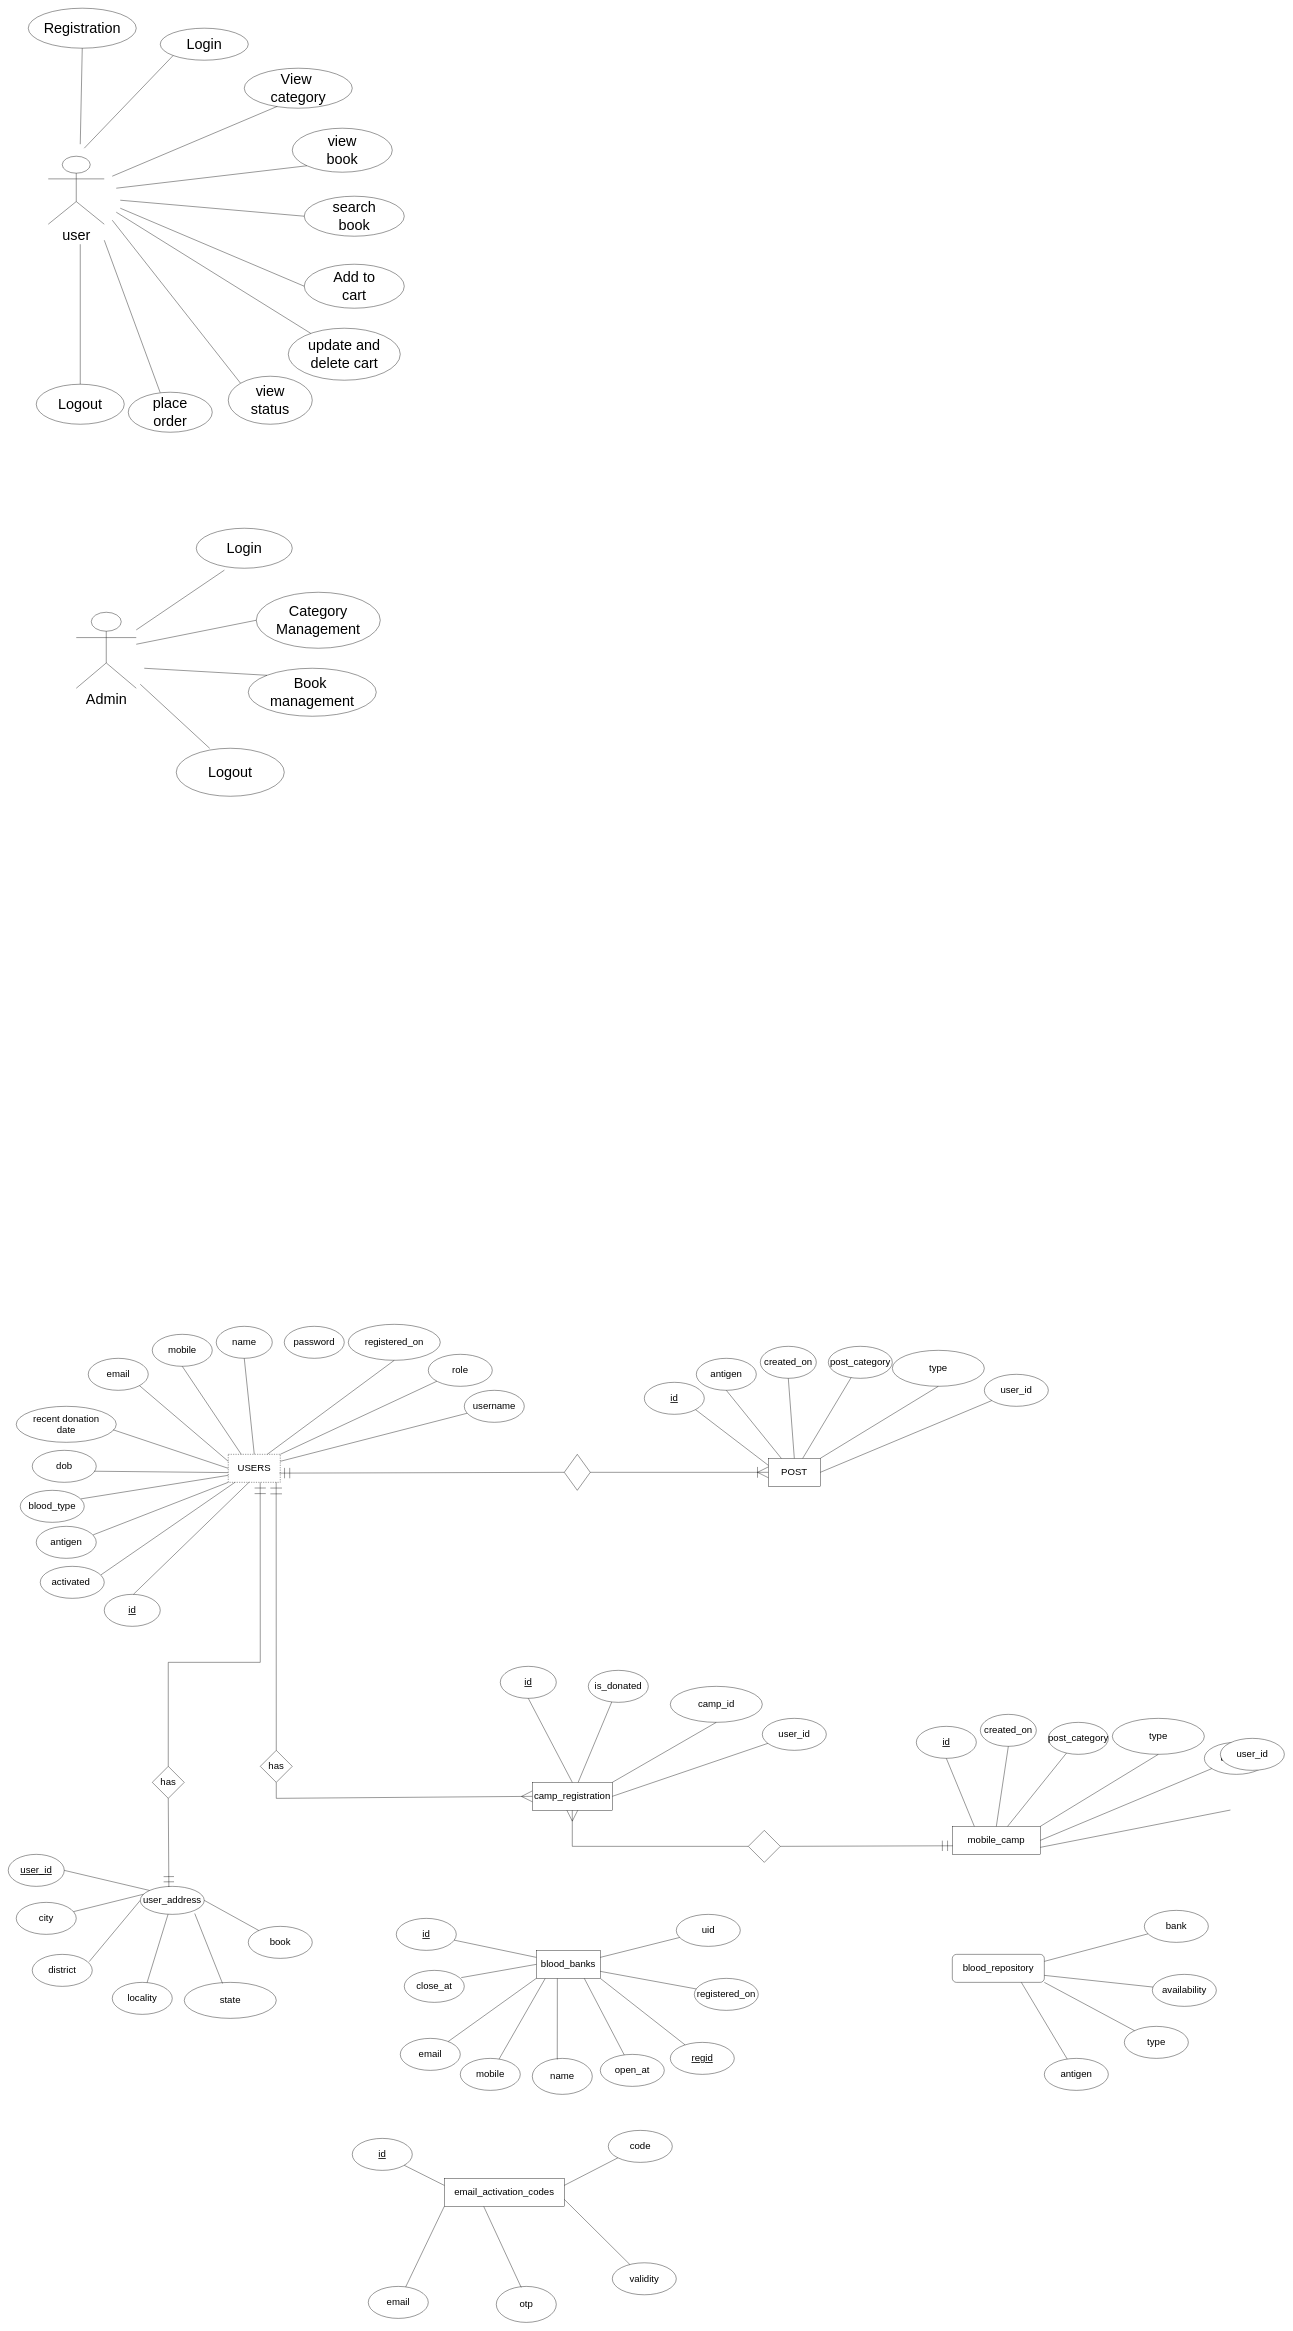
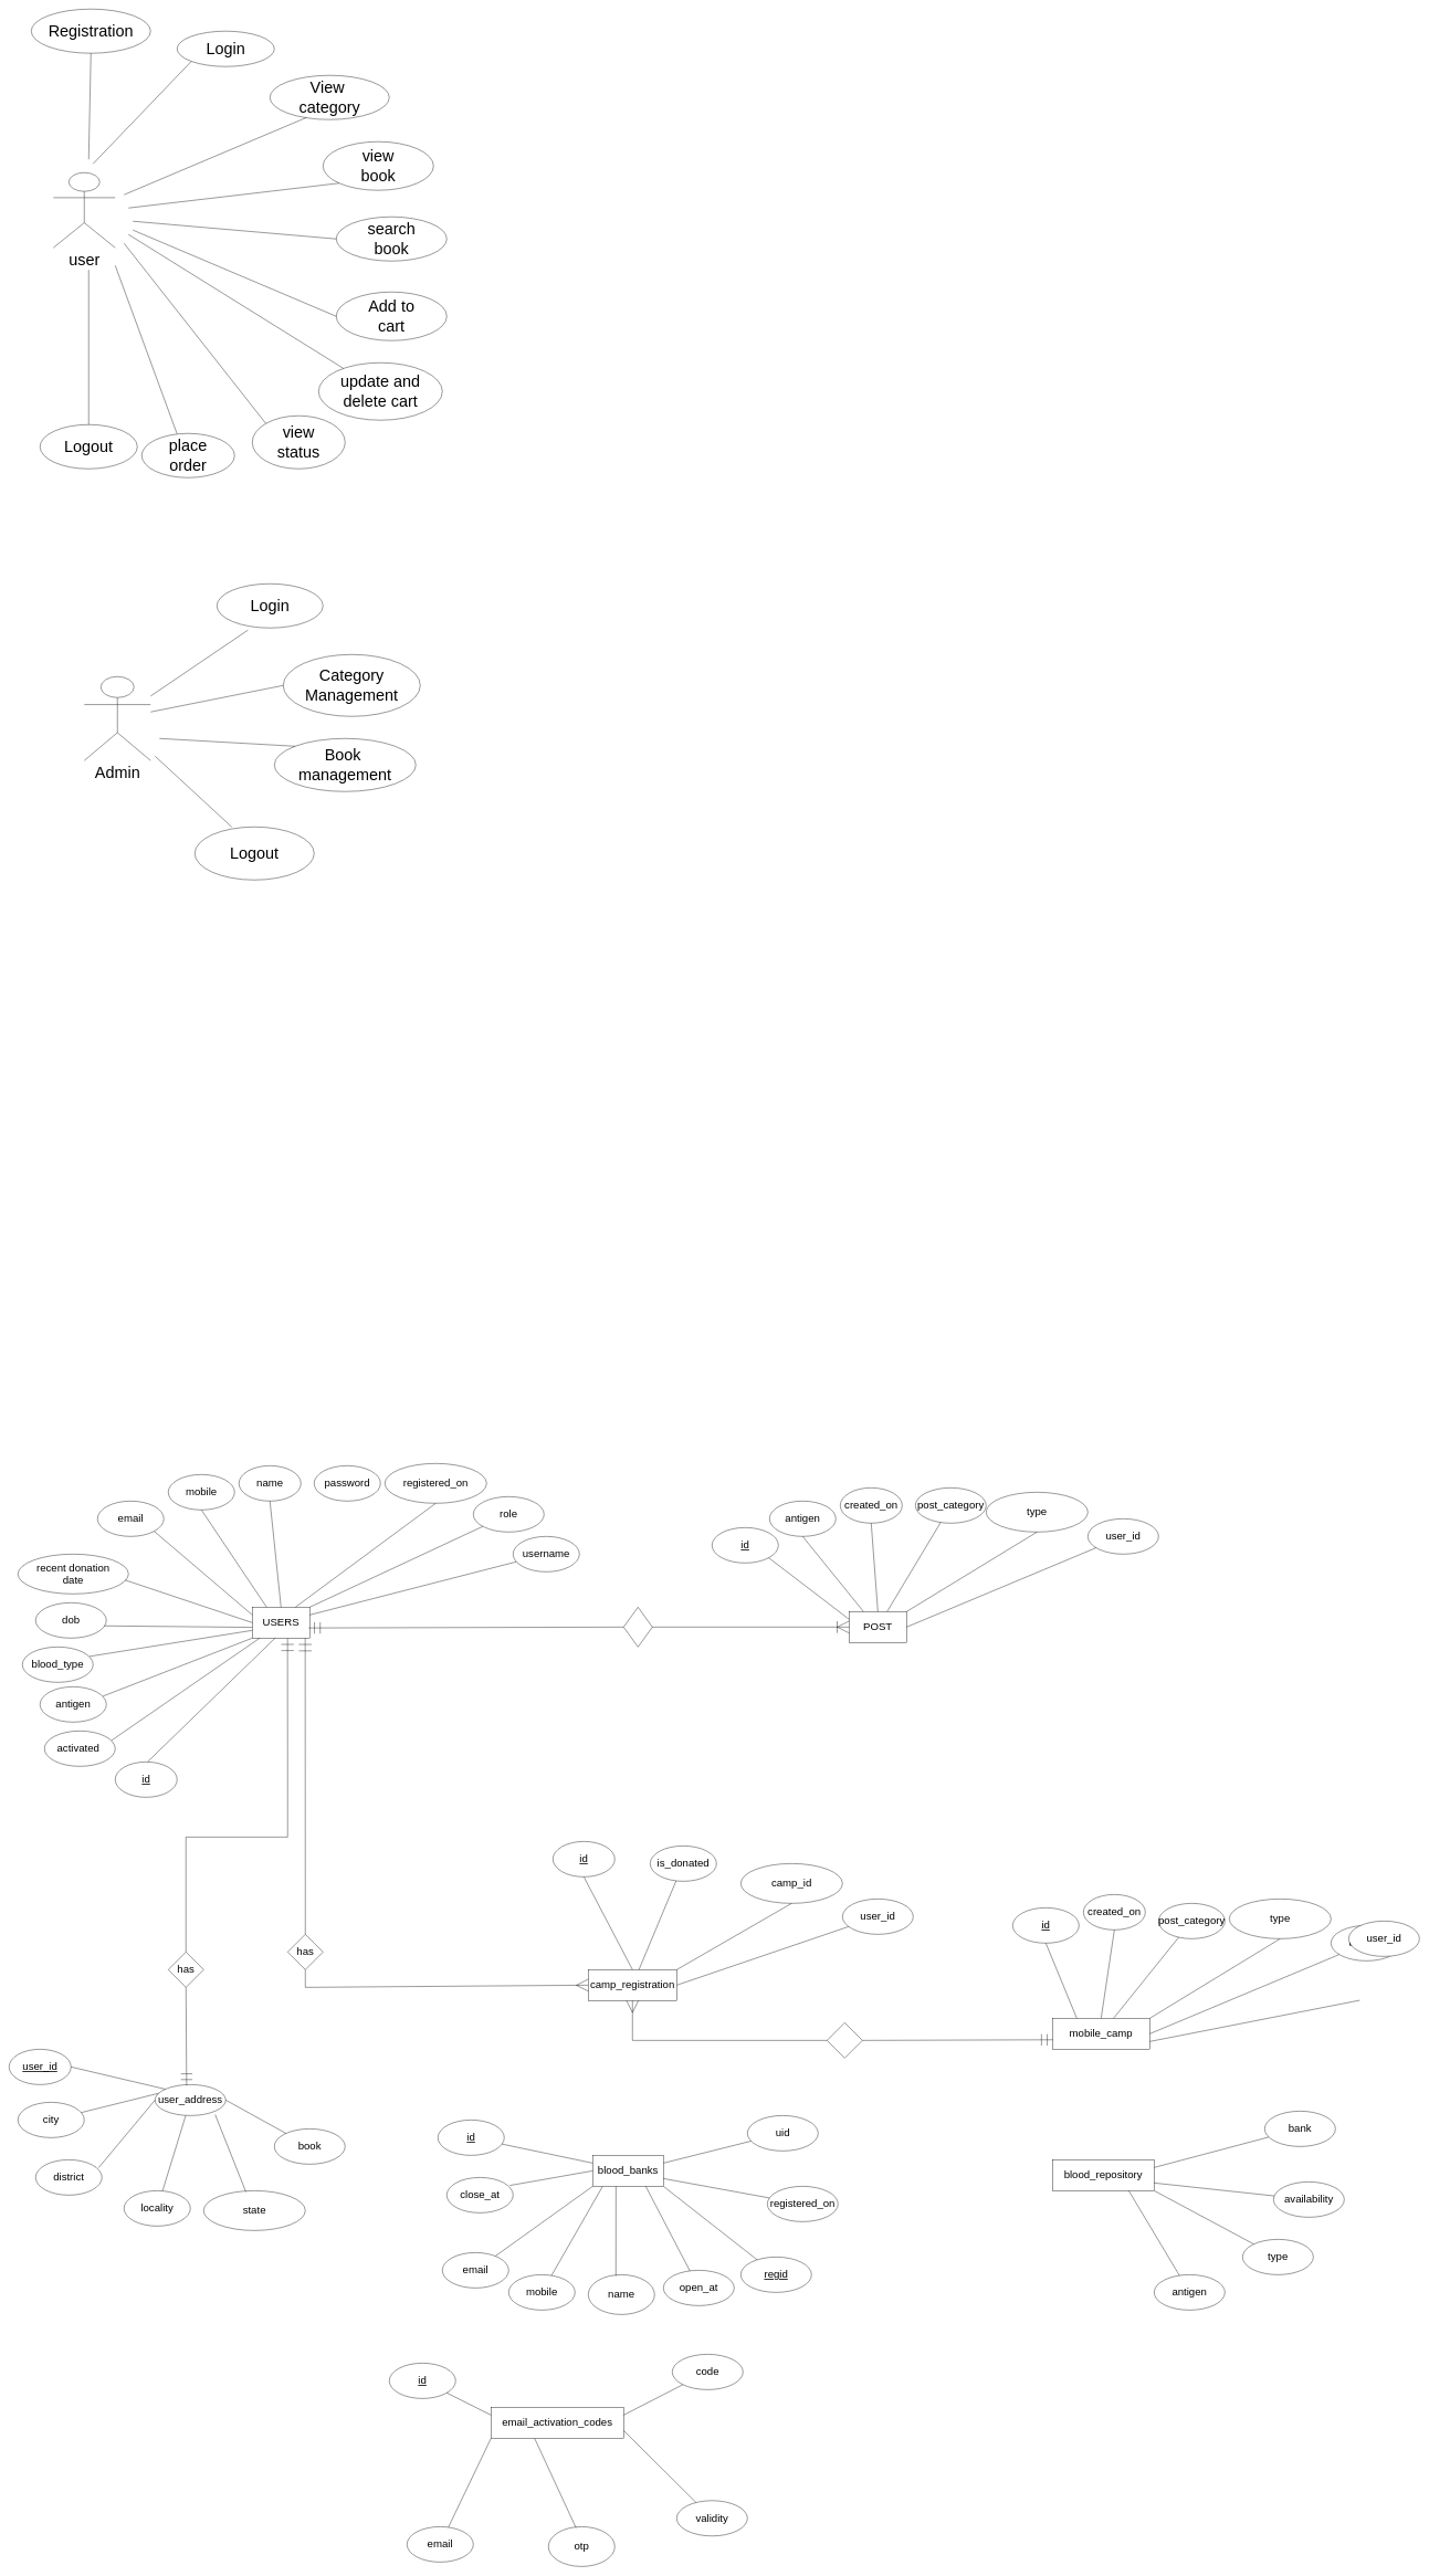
- <mxCell id="2" value="&lt;font style=&quot;font-size: 24px;&quot;&gt;USERS&lt;/font&gt;" style="rounded=0;whiteSpace=wrap;html=1;dashed=1;" parent="1" vertex="1"><mxGeometry x="570" y="3635" width="130" height="70" as="geometry" /></mxCell>
+ <mxCell id="2" value="&lt;font style=&quot;font-size: 24px;&quot;&gt;USERS&lt;/font&gt;" style="rounded=0;whiteSpace=wrap;html=1;" parent="1" vertex="1"><mxGeometry x="570" y="3635" width="130" height="70" as="geometry" /></mxCell>
- <mxCell id="125" value="&lt;font style=&quot;font-size: 24px;&quot;&gt;blood_repository&lt;/font&gt;" style="whiteSpace=wrap;html=1;rounded=1;" vertex="1" parent="1"><mxGeometry x="2380" y="4885" width="230" height="70" as="geometry" /></mxCell>
+ <mxCell id="125" value="&lt;font style=&quot;font-size: 24px;&quot;&gt;blood_repository&lt;/font&gt;" style="rounded=0;whiteSpace=wrap;html=1;" vertex="1" parent="1"><mxGeometry x="2380" y="4885" width="230" height="70" as="geometry" /></mxCell>
